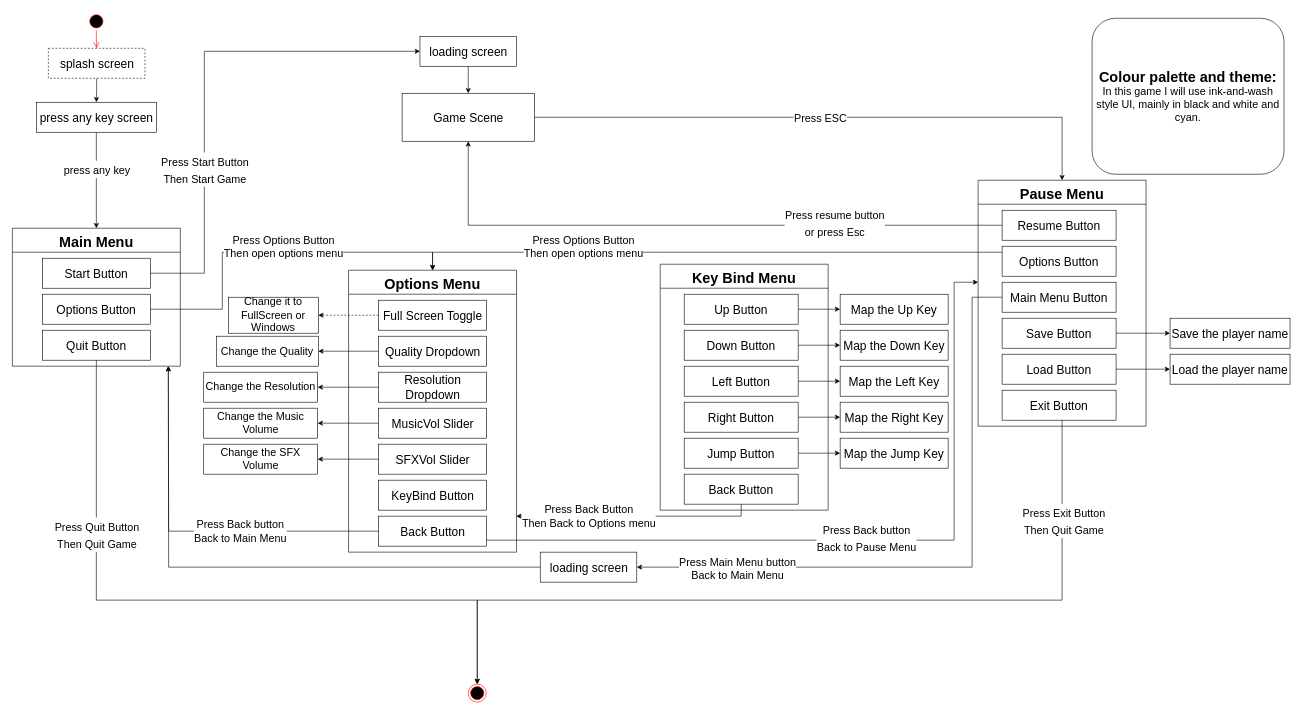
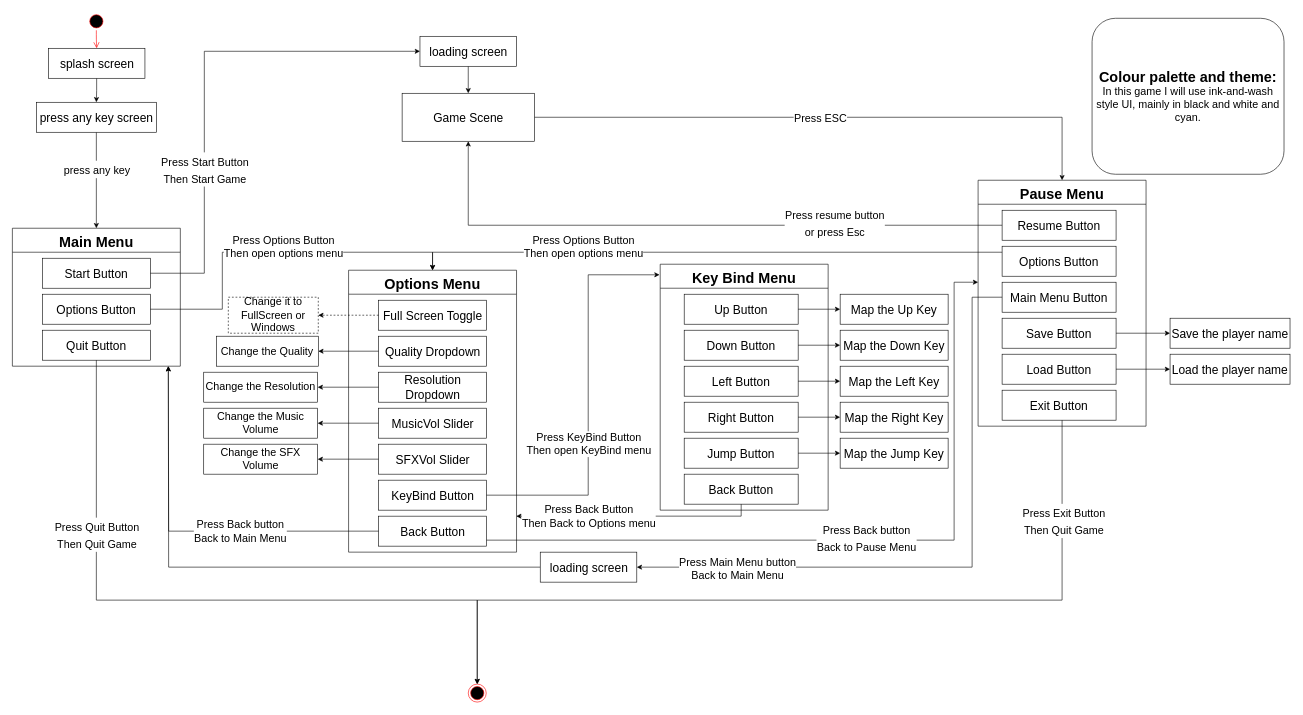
- <mxCell id="9" value="&lt;font style=&quot;font-size: 20px&quot;&gt;splash screen&lt;/font&gt;" style="html=1;fontSize=24;dashed=1;" parent="1" vertex="1"><mxGeometry x="80" y="80" width="161" height="50" as="geometry" /></mxCell>
+ <mxCell id="9" value="&lt;font style=&quot;font-size: 20px&quot;&gt;splash screen&lt;/font&gt;" style="html=1;fontSize=24;" parent="1" vertex="1"><mxGeometry x="80" y="80" width="161" height="50" as="geometry" /></mxCell>
- <mxCell id="60" value="&lt;span style=&quot;font-size: 18px&quot;&gt;Change it to FullScreen or Windows&lt;/span&gt;" style="rounded=0;whiteSpace=wrap;html=1;" parent="1" vertex="1"><mxGeometry x="380" y="495" width="150" height="60" as="geometry" /></mxCell>
+ <mxCell id="60" value="&lt;span style=&quot;font-size: 18px&quot;&gt;Change it to FullScreen or Windows&lt;/span&gt;" style="rounded=0;whiteSpace=wrap;html=1;dashed=1;" parent="1" vertex="1"><mxGeometry x="380" y="495" width="150" height="60" as="geometry" /></mxCell>
+ <mxCell id="58" style="edgeStyle=orthogonalEdgeStyle;rounded=0;orthogonalLoop=1;jettySize=auto;html=1;entryX=-0.004;entryY=0.043;entryDx=0;entryDy=0;entryPerimeter=0;" parent="1" source="41" target="51" edge="1"><mxGeometry relative="1" as="geometry"><Array as="points"><mxPoint x="980" y="825" /><mxPoint x="980" y="458" /></Array></mxGeometry></mxCell>
+ <mxCell id="59" value="&lt;span style=&quot;font-size: 18px&quot;&gt;Press KeyBind Button&lt;/span&gt;&lt;br style=&quot;font-size: 18px&quot;&gt;&lt;span style=&quot;font-size: 18px&quot;&gt;Then open KeyBind menu&lt;/span&gt;" style="edgeLabel;html=1;align=center;verticalAlign=middle;resizable=0;points=[];" parent="58" vertex="1" connectable="0"><mxGeometry x="-0.231" y="4" relative="1" as="geometry"><mxPoint x="4" y="-3" as="offset" /></mxGeometry></mxCell>
